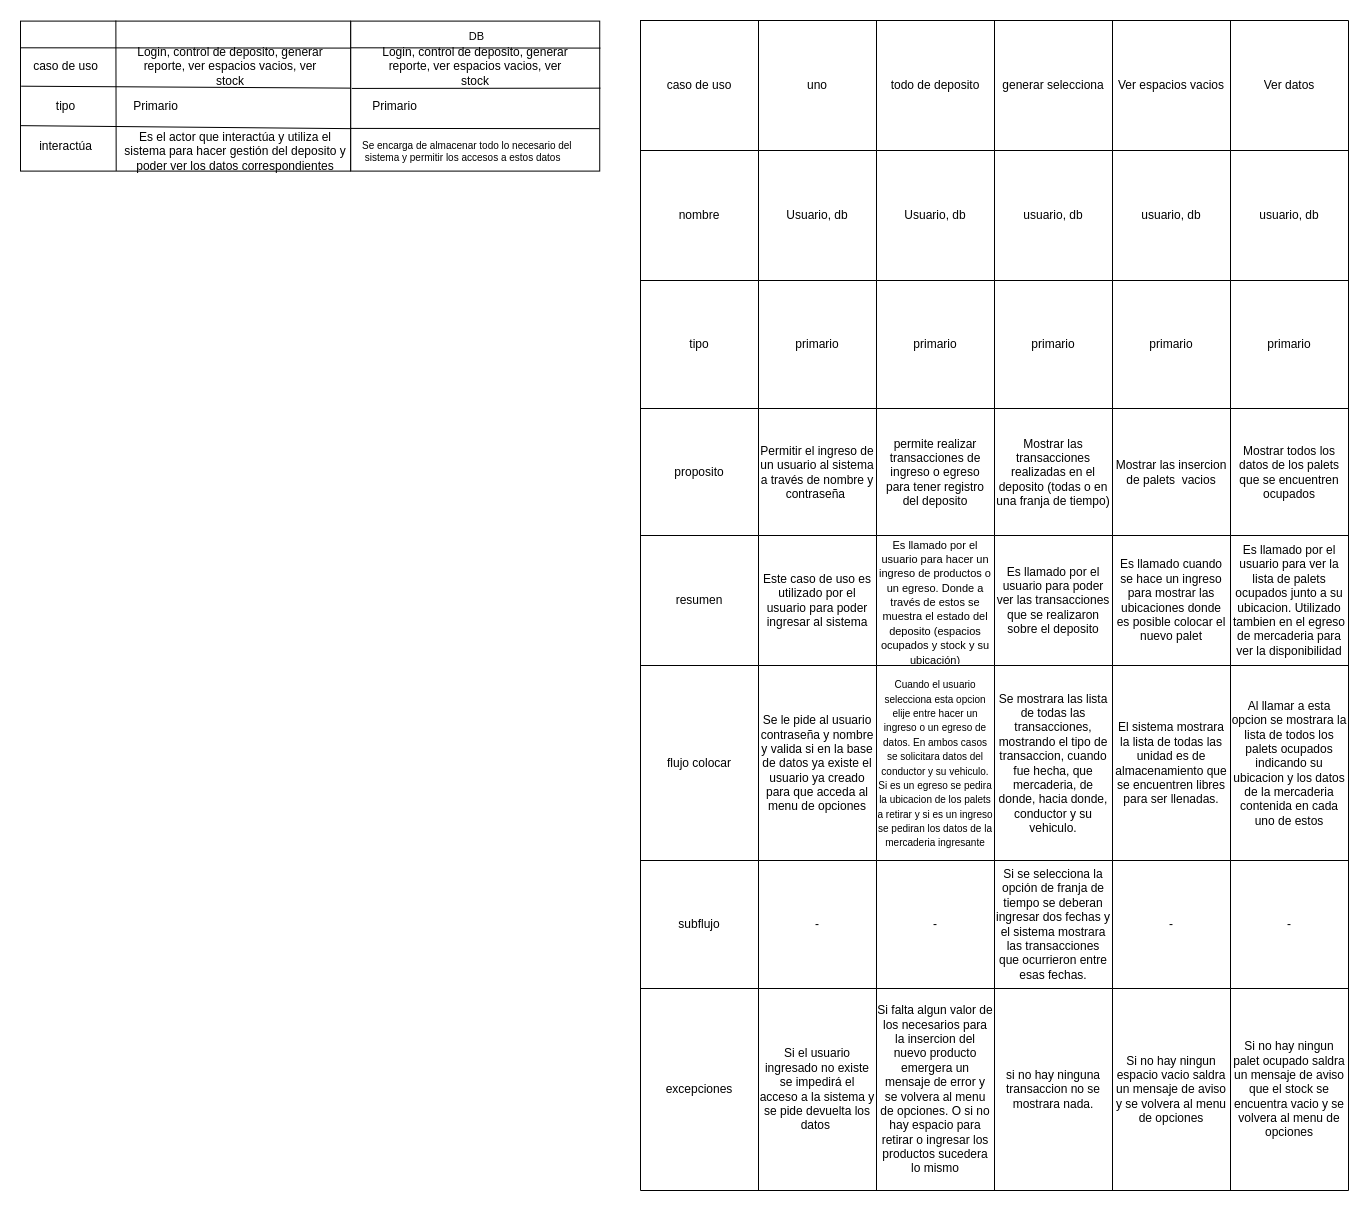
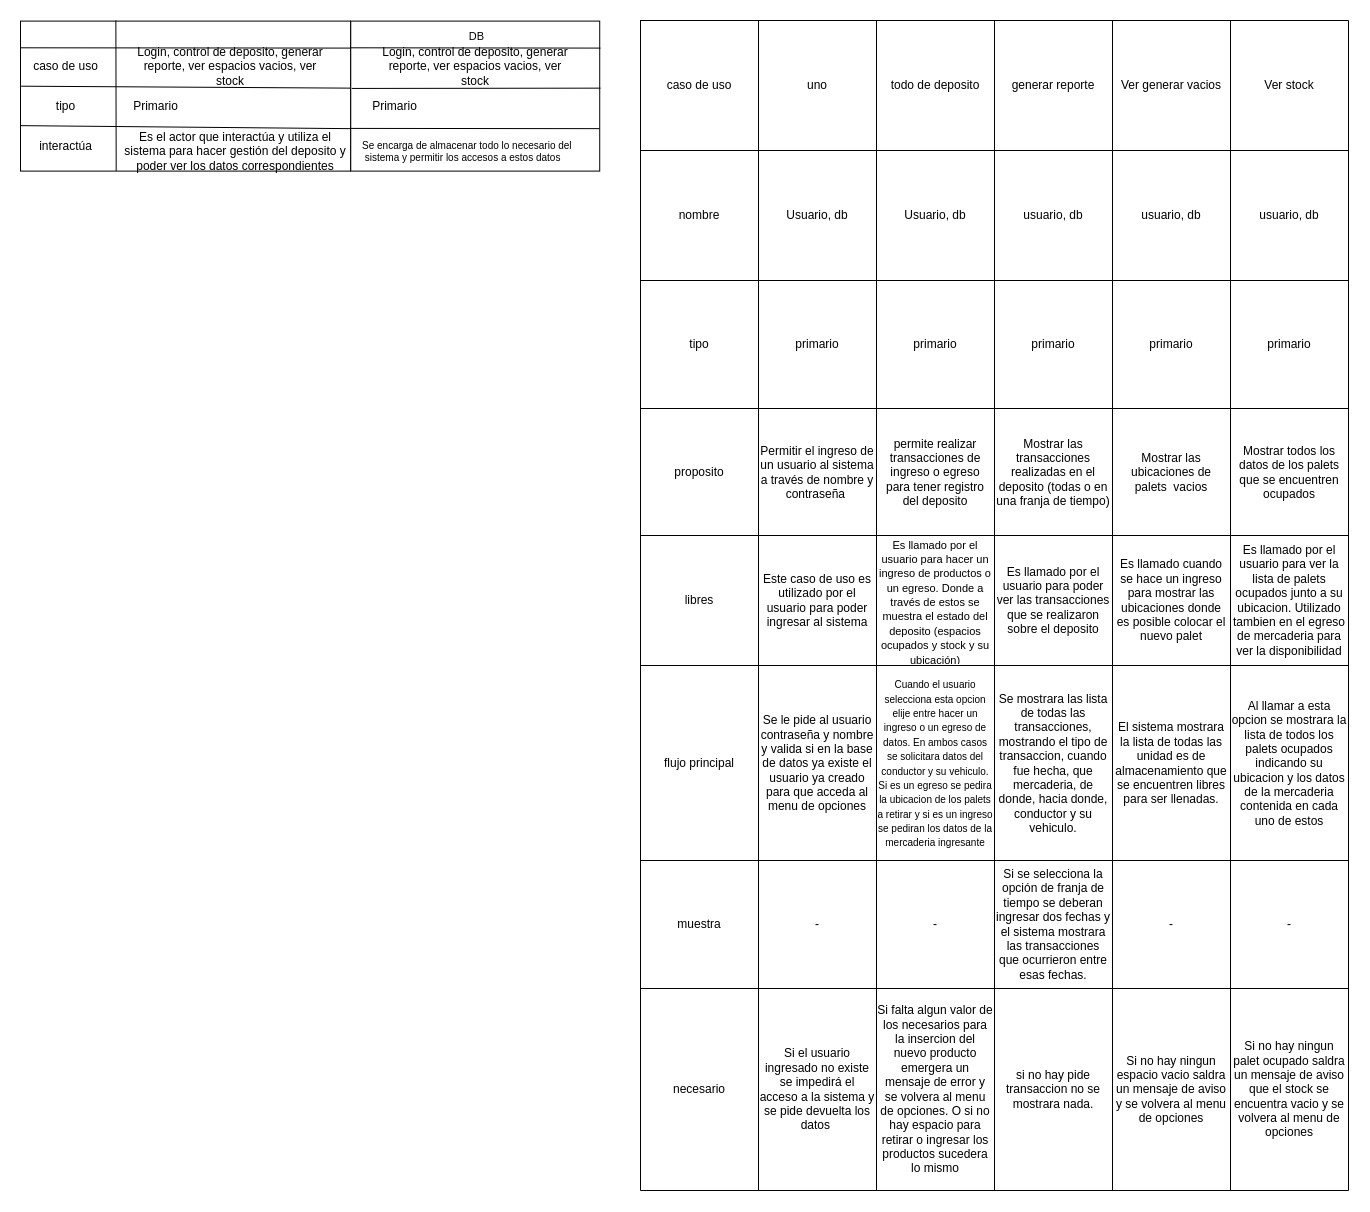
- <mxCell id="7" value="generar selecciona" style="shape=partialRectangle;html=1;whiteSpace=wrap;connectable=0;strokeColor=inherit;overflow=hidden;fillColor=none;top=0;left=0;bottom=0;right=0;pointerEvents=1;" parent="3" vertex="1"><mxGeometry x="354" width="118" height="130" as="geometry"><mxRectangle width="118" height="130" as="alternateBounds" /></mxGeometry></mxCell>
+ <mxCell id="7" value="generar reporte" style="shape=partialRectangle;html=1;whiteSpace=wrap;connectable=0;strokeColor=inherit;overflow=hidden;fillColor=none;top=0;left=0;bottom=0;right=0;pointerEvents=1;" parent="3" vertex="1"><mxGeometry x="354" width="118" height="130" as="geometry"><mxRectangle width="118" height="130" as="alternateBounds" /></mxGeometry></mxCell>
- <mxCell id="8" value="Ver espacios vacios" style="shape=partialRectangle;html=1;whiteSpace=wrap;connectable=0;strokeColor=inherit;overflow=hidden;fillColor=none;top=0;left=0;bottom=0;right=0;pointerEvents=1;" parent="3" vertex="1"><mxGeometry x="472" width="118" height="130" as="geometry"><mxRectangle width="118" height="130" as="alternateBounds" /></mxGeometry></mxCell>
+ <mxCell id="8" value="Ver generar vacios" style="shape=partialRectangle;html=1;whiteSpace=wrap;connectable=0;strokeColor=inherit;overflow=hidden;fillColor=none;top=0;left=0;bottom=0;right=0;pointerEvents=1;" parent="3" vertex="1"><mxGeometry x="472" width="118" height="130" as="geometry"><mxRectangle width="118" height="130" as="alternateBounds" /></mxGeometry></mxCell>
- <mxCell id="9" value="Ver datos" style="shape=partialRectangle;html=1;whiteSpace=wrap;connectable=0;strokeColor=inherit;overflow=hidden;fillColor=none;top=0;left=0;bottom=0;right=0;pointerEvents=1;" parent="3" vertex="1"><mxGeometry x="590" width="118" height="130" as="geometry"><mxRectangle width="118" height="130" as="alternateBounds" /></mxGeometry></mxCell>
+ <mxCell id="9" value="Ver stock" style="shape=partialRectangle;html=1;whiteSpace=wrap;connectable=0;strokeColor=inherit;overflow=hidden;fillColor=none;top=0;left=0;bottom=0;right=0;pointerEvents=1;" parent="3" vertex="1"><mxGeometry x="590" width="118" height="130" as="geometry"><mxRectangle width="118" height="130" as="alternateBounds" /></mxGeometry></mxCell>
- <mxCell id="29" value="Mostrar las insercion de palets&amp;nbsp; vacios" style="shape=partialRectangle;html=1;whiteSpace=wrap;connectable=0;strokeColor=inherit;overflow=hidden;fillColor=none;top=0;left=0;bottom=0;right=0;pointerEvents=1;" parent="24" vertex="1"><mxGeometry x="472" width="118" height="127" as="geometry"><mxRectangle width="118" height="127" as="alternateBounds" /></mxGeometry></mxCell>
+ <mxCell id="29" value="Mostrar las ubicaciones de palets&amp;nbsp; vacios" style="shape=partialRectangle;html=1;whiteSpace=wrap;connectable=0;strokeColor=inherit;overflow=hidden;fillColor=none;top=0;left=0;bottom=0;right=0;pointerEvents=1;" parent="24" vertex="1"><mxGeometry x="472" width="118" height="127" as="geometry"><mxRectangle width="118" height="127" as="alternateBounds" /></mxGeometry></mxCell>
- <mxCell id="32" value="resumen" style="shape=partialRectangle;html=1;whiteSpace=wrap;connectable=0;strokeColor=inherit;overflow=hidden;fillColor=none;top=0;left=0;bottom=0;right=0;pointerEvents=1;" parent="31" vertex="1"><mxGeometry width="118" height="130" as="geometry"><mxRectangle width="118" height="130" as="alternateBounds" /></mxGeometry></mxCell>
+ <mxCell id="32" value="libres" style="shape=partialRectangle;html=1;whiteSpace=wrap;connectable=0;strokeColor=inherit;overflow=hidden;fillColor=none;top=0;left=0;bottom=0;right=0;pointerEvents=1;" parent="31" vertex="1"><mxGeometry width="118" height="130" as="geometry"><mxRectangle width="118" height="130" as="alternateBounds" /></mxGeometry></mxCell>
- <mxCell id="39" value="flujo colocar" style="shape=partialRectangle;html=1;whiteSpace=wrap;connectable=0;strokeColor=inherit;overflow=hidden;fillColor=none;top=0;left=0;bottom=0;right=0;pointerEvents=1;" parent="38" vertex="1"><mxGeometry width="118" height="195" as="geometry"><mxRectangle width="118" height="195" as="alternateBounds" /></mxGeometry></mxCell>
+ <mxCell id="39" value="flujo principal" style="shape=partialRectangle;html=1;whiteSpace=wrap;connectable=0;strokeColor=inherit;overflow=hidden;fillColor=none;top=0;left=0;bottom=0;right=0;pointerEvents=1;" parent="38" vertex="1"><mxGeometry width="118" height="195" as="geometry"><mxRectangle width="118" height="195" as="alternateBounds" /></mxGeometry></mxCell>
- <mxCell id="46" value="subflujo" style="shape=partialRectangle;html=1;whiteSpace=wrap;connectable=0;strokeColor=inherit;overflow=hidden;fillColor=none;top=0;left=0;bottom=0;right=0;pointerEvents=1;" parent="45" vertex="1"><mxGeometry width="118" height="128" as="geometry"><mxRectangle width="118" height="128" as="alternateBounds" /></mxGeometry></mxCell>
+ <mxCell id="46" value="muestra" style="shape=partialRectangle;html=1;whiteSpace=wrap;connectable=0;strokeColor=inherit;overflow=hidden;fillColor=none;top=0;left=0;bottom=0;right=0;pointerEvents=1;" parent="45" vertex="1"><mxGeometry width="118" height="128" as="geometry"><mxRectangle width="118" height="128" as="alternateBounds" /></mxGeometry></mxCell>
- <mxCell id="53" value="excepciones" style="shape=partialRectangle;html=1;whiteSpace=wrap;connectable=0;strokeColor=inherit;overflow=hidden;fillColor=none;top=0;left=0;bottom=0;right=0;pointerEvents=1;" parent="52" vertex="1"><mxGeometry width="118" height="202" as="geometry"><mxRectangle width="118" height="202" as="alternateBounds" /></mxGeometry></mxCell>
+ <mxCell id="53" value="necesario" style="shape=partialRectangle;html=1;whiteSpace=wrap;connectable=0;strokeColor=inherit;overflow=hidden;fillColor=none;top=0;left=0;bottom=0;right=0;pointerEvents=1;" parent="52" vertex="1"><mxGeometry width="118" height="202" as="geometry"><mxRectangle width="118" height="202" as="alternateBounds" /></mxGeometry></mxCell>
- <mxCell id="56" value="si no hay ninguna transaccion no se mostrara nada." style="shape=partialRectangle;html=1;whiteSpace=wrap;connectable=0;strokeColor=inherit;overflow=hidden;fillColor=none;top=0;left=0;bottom=0;right=0;pointerEvents=1;" parent="52" vertex="1"><mxGeometry x="354" width="118" height="202" as="geometry"><mxRectangle width="118" height="202" as="alternateBounds" /></mxGeometry></mxCell>
+ <mxCell id="56" value="si no hay pide transaccion no se mostrara nada." style="shape=partialRectangle;html=1;whiteSpace=wrap;connectable=0;strokeColor=inherit;overflow=hidden;fillColor=none;top=0;left=0;bottom=0;right=0;pointerEvents=1;" parent="52" vertex="1"><mxGeometry x="354" width="118" height="202" as="geometry"><mxRectangle width="118" height="202" as="alternateBounds" /></mxGeometry></mxCell>
